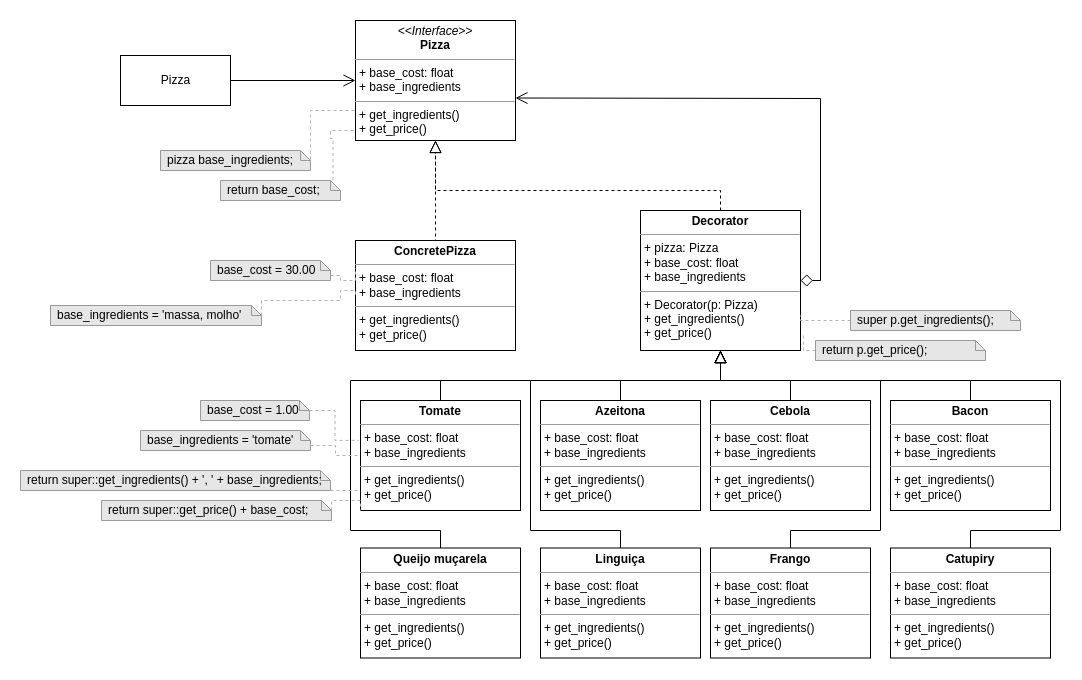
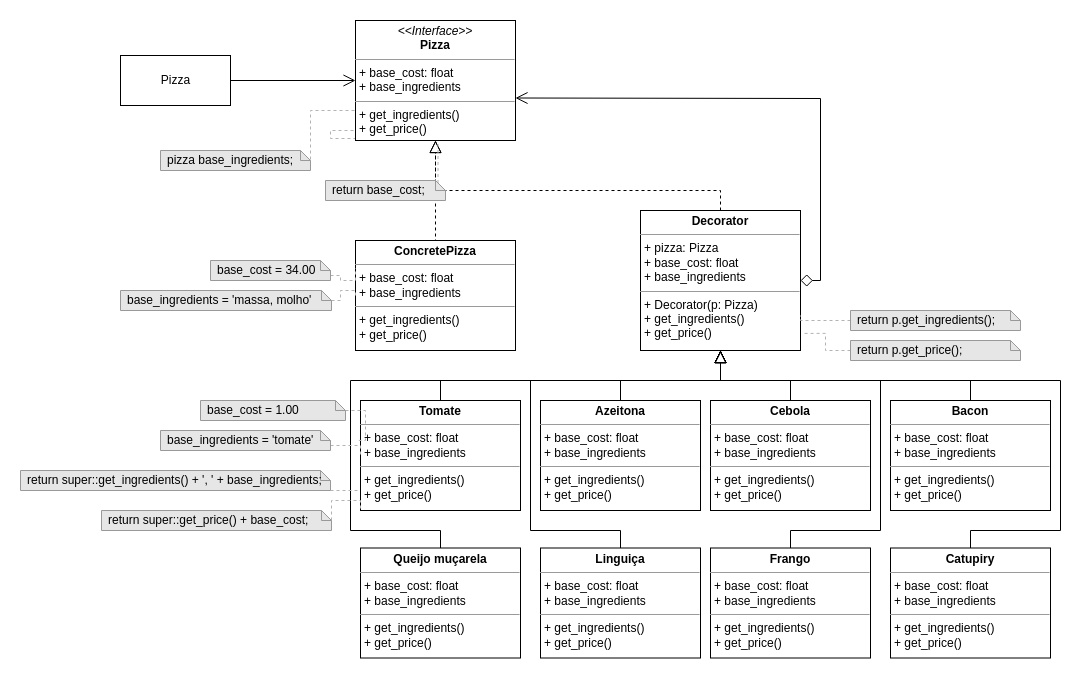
- <mxCell id="18" value="return base_cost;" style="shape=note2;boundedLbl=1;whiteSpace=wrap;html=1;size=10;verticalAlign=middle;align=left;fillColor=#E6E6E6;spacingLeft=5;strokeColor=#999999;" parent="1" vertex="1"><mxGeometry x="220" y="180" width="120" height="20" as="geometry" /></mxCell>
+ <mxCell id="18" value="return base_cost;" style="shape=note2;boundedLbl=1;whiteSpace=wrap;html=1;size=10;verticalAlign=middle;align=left;fillColor=#E6E6E6;spacingLeft=5;strokeColor=#999999;" parent="1" vertex="1"><mxGeometry x="325" y="180" width="120" height="20" as="geometry" /></mxCell>
- <mxCell id="35" value="base_cost = 30.00" style="shape=note2;boundedLbl=1;whiteSpace=wrap;html=1;size=10;verticalAlign=middle;align=left;fillColor=#E6E6E6;spacingLeft=5;strokeColor=#999999;" parent="1" vertex="1"><mxGeometry x="210" y="260" width="120" height="20" as="geometry" /></mxCell>
+ <mxCell id="35" value="base_cost = 34.00" style="shape=note2;boundedLbl=1;whiteSpace=wrap;html=1;size=10;verticalAlign=middle;align=left;fillColor=#E6E6E6;spacingLeft=5;strokeColor=#999999;" parent="1" vertex="1"><mxGeometry x="210" y="260" width="120" height="20" as="geometry" /></mxCell>
- <mxCell id="37" value="base_ingredients = 'massa, molho'" style="shape=note2;boundedLbl=1;whiteSpace=wrap;html=1;size=10;verticalAlign=middle;align=left;fillColor=#E6E6E6;spacingLeft=5;strokeColor=#999999;" parent="1" vertex="1"><mxGeometry x="50" y="305" width="211" height="20" as="geometry" /></mxCell>
+ <mxCell id="37" value="base_ingredients = 'massa, molho'" style="shape=note2;boundedLbl=1;whiteSpace=wrap;html=1;size=10;verticalAlign=middle;align=left;fillColor=#E6E6E6;spacingLeft=5;strokeColor=#999999;" parent="1" vertex="1"><mxGeometry x="120" y="290" width="211" height="20" as="geometry" /></mxCell>
- <mxCell id="22" value="super p.get_ingredients();&amp;nbsp;" style="shape=note2;boundedLbl=1;whiteSpace=wrap;html=1;size=10;verticalAlign=middle;align=left;fillColor=#E6E6E6;spacingLeft=5;strokeColor=#999999;" parent="1" vertex="1"><mxGeometry x="850" y="310" width="170" height="20" as="geometry" /></mxCell>
+ <mxCell id="22" value="return p.get_ingredients();&amp;nbsp;" style="shape=note2;boundedLbl=1;whiteSpace=wrap;html=1;size=10;verticalAlign=middle;align=left;fillColor=#E6E6E6;spacingLeft=5;strokeColor=#999999;" parent="1" vertex="1"><mxGeometry x="850" y="310" width="170" height="20" as="geometry" /></mxCell>
- <mxCell id="45" value="return p.get_price();&amp;nbsp;" style="shape=note2;boundedLbl=1;whiteSpace=wrap;html=1;size=10;verticalAlign=middle;align=left;fillColor=#E6E6E6;spacingLeft=5;strokeColor=#999999;" parent="1" vertex="1"><mxGeometry x="815" y="340" width="170" height="20" as="geometry" /></mxCell>
+ <mxCell id="45" value="return p.get_price();&amp;nbsp;" style="shape=note2;boundedLbl=1;whiteSpace=wrap;html=1;size=10;verticalAlign=middle;align=left;fillColor=#E6E6E6;spacingLeft=5;strokeColor=#999999;" parent="1" vertex="1"><mxGeometry x="850" y="340" width="170" height="20" as="geometry" /></mxCell>
- <mxCell id="41" value="base_cost = 1.00" style="shape=note2;boundedLbl=1;whiteSpace=wrap;html=1;size=10;verticalAlign=middle;align=left;fillColor=#E6E6E6;spacingLeft=5;strokeColor=#999999;" parent="1" vertex="1"><mxGeometry x="200" y="400" width="109" height="20" as="geometry" /></mxCell>
+ <mxCell id="41" value="base_cost = 1.00" style="shape=note2;boundedLbl=1;whiteSpace=wrap;html=1;size=10;verticalAlign=middle;align=left;fillColor=#E6E6E6;spacingLeft=5;strokeColor=#999999;" parent="1" vertex="1"><mxGeometry x="200" y="400" width="145" height="20" as="geometry" /></mxCell>
- <mxCell id="43" value="base_ingredients = 'tomate'" style="shape=note2;boundedLbl=1;whiteSpace=wrap;html=1;size=10;verticalAlign=middle;align=left;fillColor=#E6E6E6;spacingLeft=5;strokeColor=#999999;" parent="1" vertex="1"><mxGeometry x="140" y="430" width="170" height="20" as="geometry" /></mxCell>
+ <mxCell id="43" value="base_ingredients = 'tomate'" style="shape=note2;boundedLbl=1;whiteSpace=wrap;html=1;size=10;verticalAlign=middle;align=left;fillColor=#E6E6E6;spacingLeft=5;strokeColor=#999999;" parent="1" vertex="1"><mxGeometry x="160" y="430" width="170" height="20" as="geometry" /></mxCell>
- <mxCell id="39" value="return super::get_price() + base_cost;" style="shape=note2;boundedLbl=1;whiteSpace=wrap;html=1;size=10;verticalAlign=middle;align=left;fillColor=#E6E6E6;spacingLeft=5;strokeColor=#999999;" parent="1" vertex="1"><mxGeometry x="101" y="500" width="230" height="20" as="geometry" /></mxCell>
+ <mxCell id="39" value="return super::get_price() + base_cost;" style="shape=note2;boundedLbl=1;whiteSpace=wrap;html=1;size=10;verticalAlign=middle;align=left;fillColor=#E6E6E6;spacingLeft=5;strokeColor=#999999;" parent="1" vertex="1"><mxGeometry x="101" y="510" width="230" height="20" as="geometry" /></mxCell>
